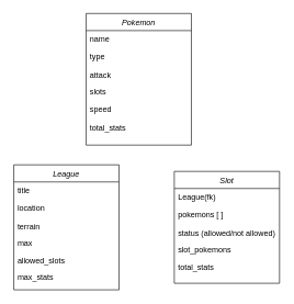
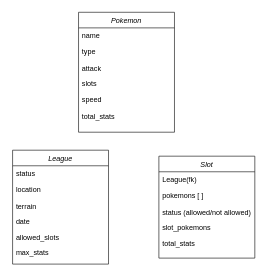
- <mxCell id="10" value="title" style="text;align=left;verticalAlign=top;spacingLeft=4;spacingRight=4;overflow=hidden;rotatable=0;points=[[0,0.5],[1,0.5]];portConstraint=eastwest;" vertex="1" parent="9"><mxGeometry y="26" width="160" height="26" as="geometry" /></mxCell>
+ <mxCell id="10" value="status" style="text;align=left;verticalAlign=top;spacingLeft=4;spacingRight=4;overflow=hidden;rotatable=0;points=[[0,0.5],[1,0.5]];portConstraint=eastwest;" vertex="1" parent="9"><mxGeometry y="26" width="160" height="26" as="geometry" /></mxCell>
- <mxCell id="13" value="max" style="text;align=left;verticalAlign=top;spacingLeft=4;spacingRight=4;overflow=hidden;rotatable=0;points=[[0,0.5],[1,0.5]];portConstraint=eastwest;rounded=0;shadow=0;html=0;" vertex="1" parent="9"><mxGeometry y="106" width="160" height="26" as="geometry" /></mxCell>
+ <mxCell id="13" value="date" style="text;align=left;verticalAlign=top;spacingLeft=4;spacingRight=4;overflow=hidden;rotatable=0;points=[[0,0.5],[1,0.5]];portConstraint=eastwest;rounded=0;shadow=0;html=0;" vertex="1" parent="9"><mxGeometry y="106" width="160" height="26" as="geometry" /></mxCell>
